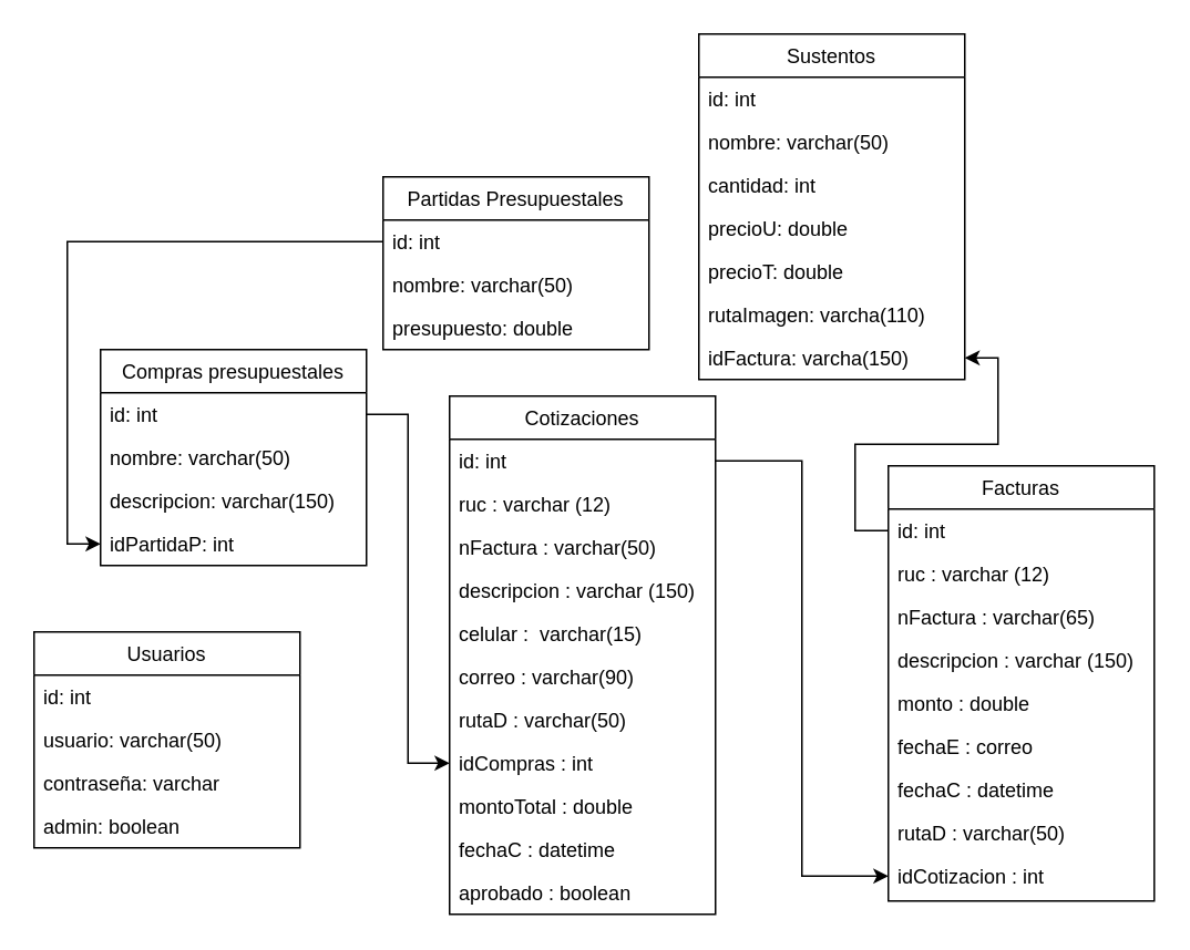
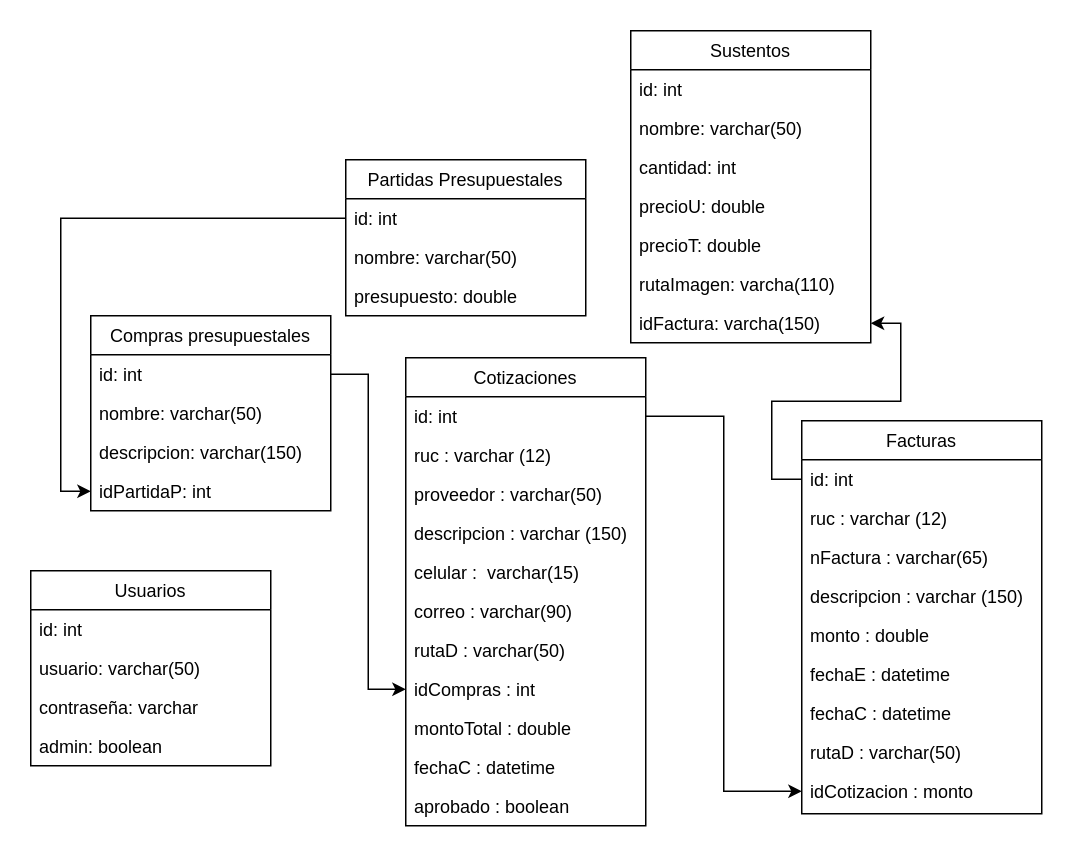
- <mxCell id="24" value="nFactura : varchar(50)" style="text;align=left;verticalAlign=top;spacingLeft=4;spacingRight=4;overflow=hidden;rotatable=0;points=[[0,0.5],[1,0.5]];portConstraint=eastwest;rounded=0;shadow=0;html=0;" parent="21" vertex="1"><mxGeometry y="78" width="160" height="26" as="geometry" /></mxCell>
+ <mxCell id="24" value="proveedor : varchar(50)" style="text;align=left;verticalAlign=top;spacingLeft=4;spacingRight=4;overflow=hidden;rotatable=0;points=[[0,0.5],[1,0.5]];portConstraint=eastwest;rounded=0;shadow=0;html=0;" parent="21" vertex="1"><mxGeometry y="78" width="160" height="26" as="geometry" /></mxCell>
- <mxCell id="8" value="fechaE : correo" style="text;align=left;verticalAlign=top;spacingLeft=4;spacingRight=4;overflow=hidden;rotatable=0;points=[[0,0.5],[1,0.5]];portConstraint=eastwest;rounded=0;shadow=0;html=0;" parent="2" vertex="1"><mxGeometry y="156" width="160" height="26" as="geometry" /></mxCell>
+ <mxCell id="8" value="fechaE : datetime" style="text;align=left;verticalAlign=top;spacingLeft=4;spacingRight=4;overflow=hidden;rotatable=0;points=[[0,0.5],[1,0.5]];portConstraint=eastwest;rounded=0;shadow=0;html=0;" parent="2" vertex="1"><mxGeometry y="156" width="160" height="26" as="geometry" /></mxCell>
- <mxCell id="11" value="idCotizacion : int" style="text;align=left;verticalAlign=top;spacingLeft=4;spacingRight=4;overflow=hidden;rotatable=0;points=[[0,0.5],[1,0.5]];portConstraint=eastwest;rounded=0;shadow=0;html=0;" parent="2" vertex="1"><mxGeometry y="234" width="160" height="26" as="geometry" /></mxCell>
+ <mxCell id="11" value="idCotizacion : monto" style="text;align=left;verticalAlign=top;spacingLeft=4;spacingRight=4;overflow=hidden;rotatable=0;points=[[0,0.5],[1,0.5]];portConstraint=eastwest;rounded=0;shadow=0;html=0;" parent="2" vertex="1"><mxGeometry y="234" width="160" height="26" as="geometry" /></mxCell>
